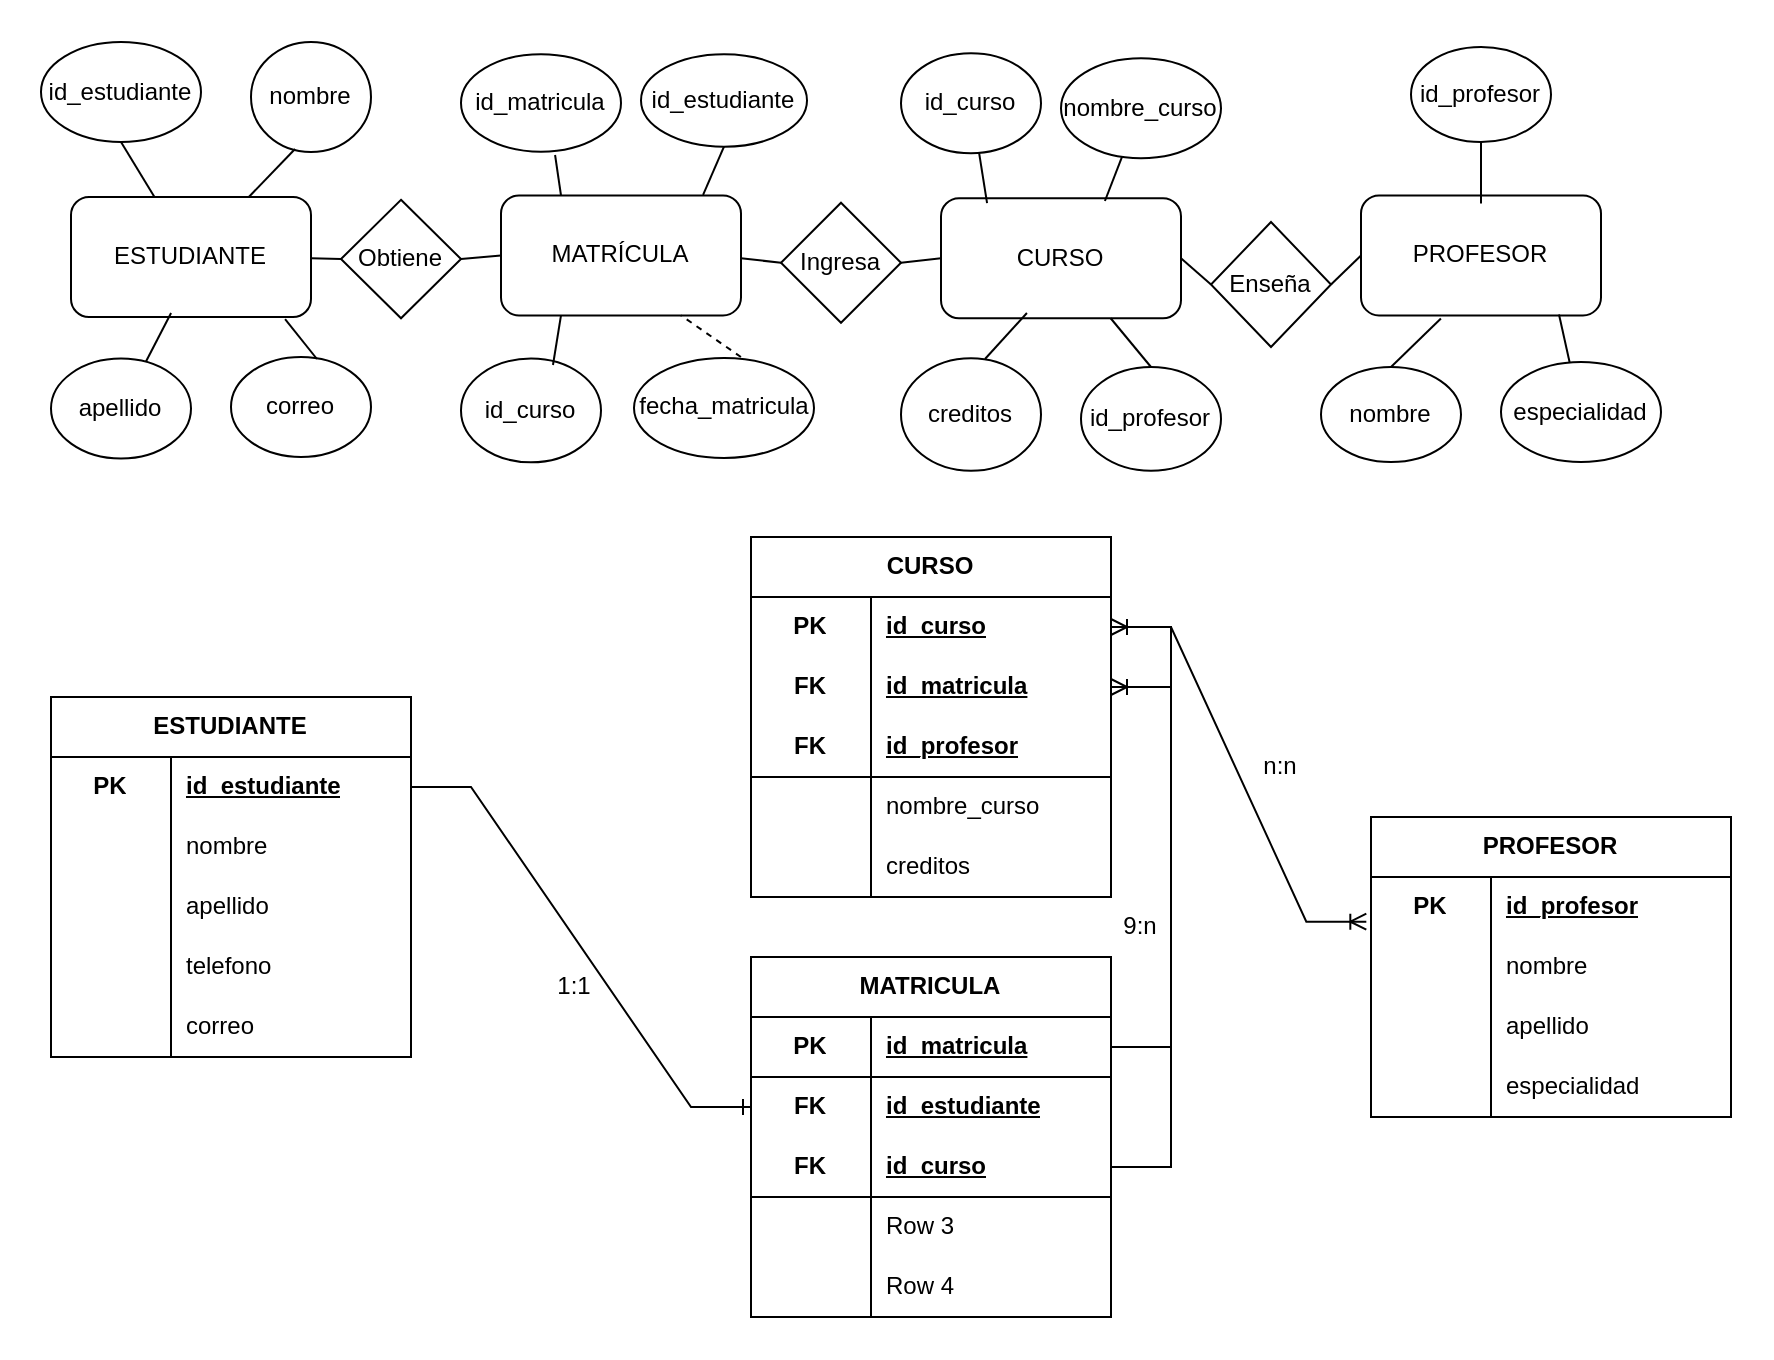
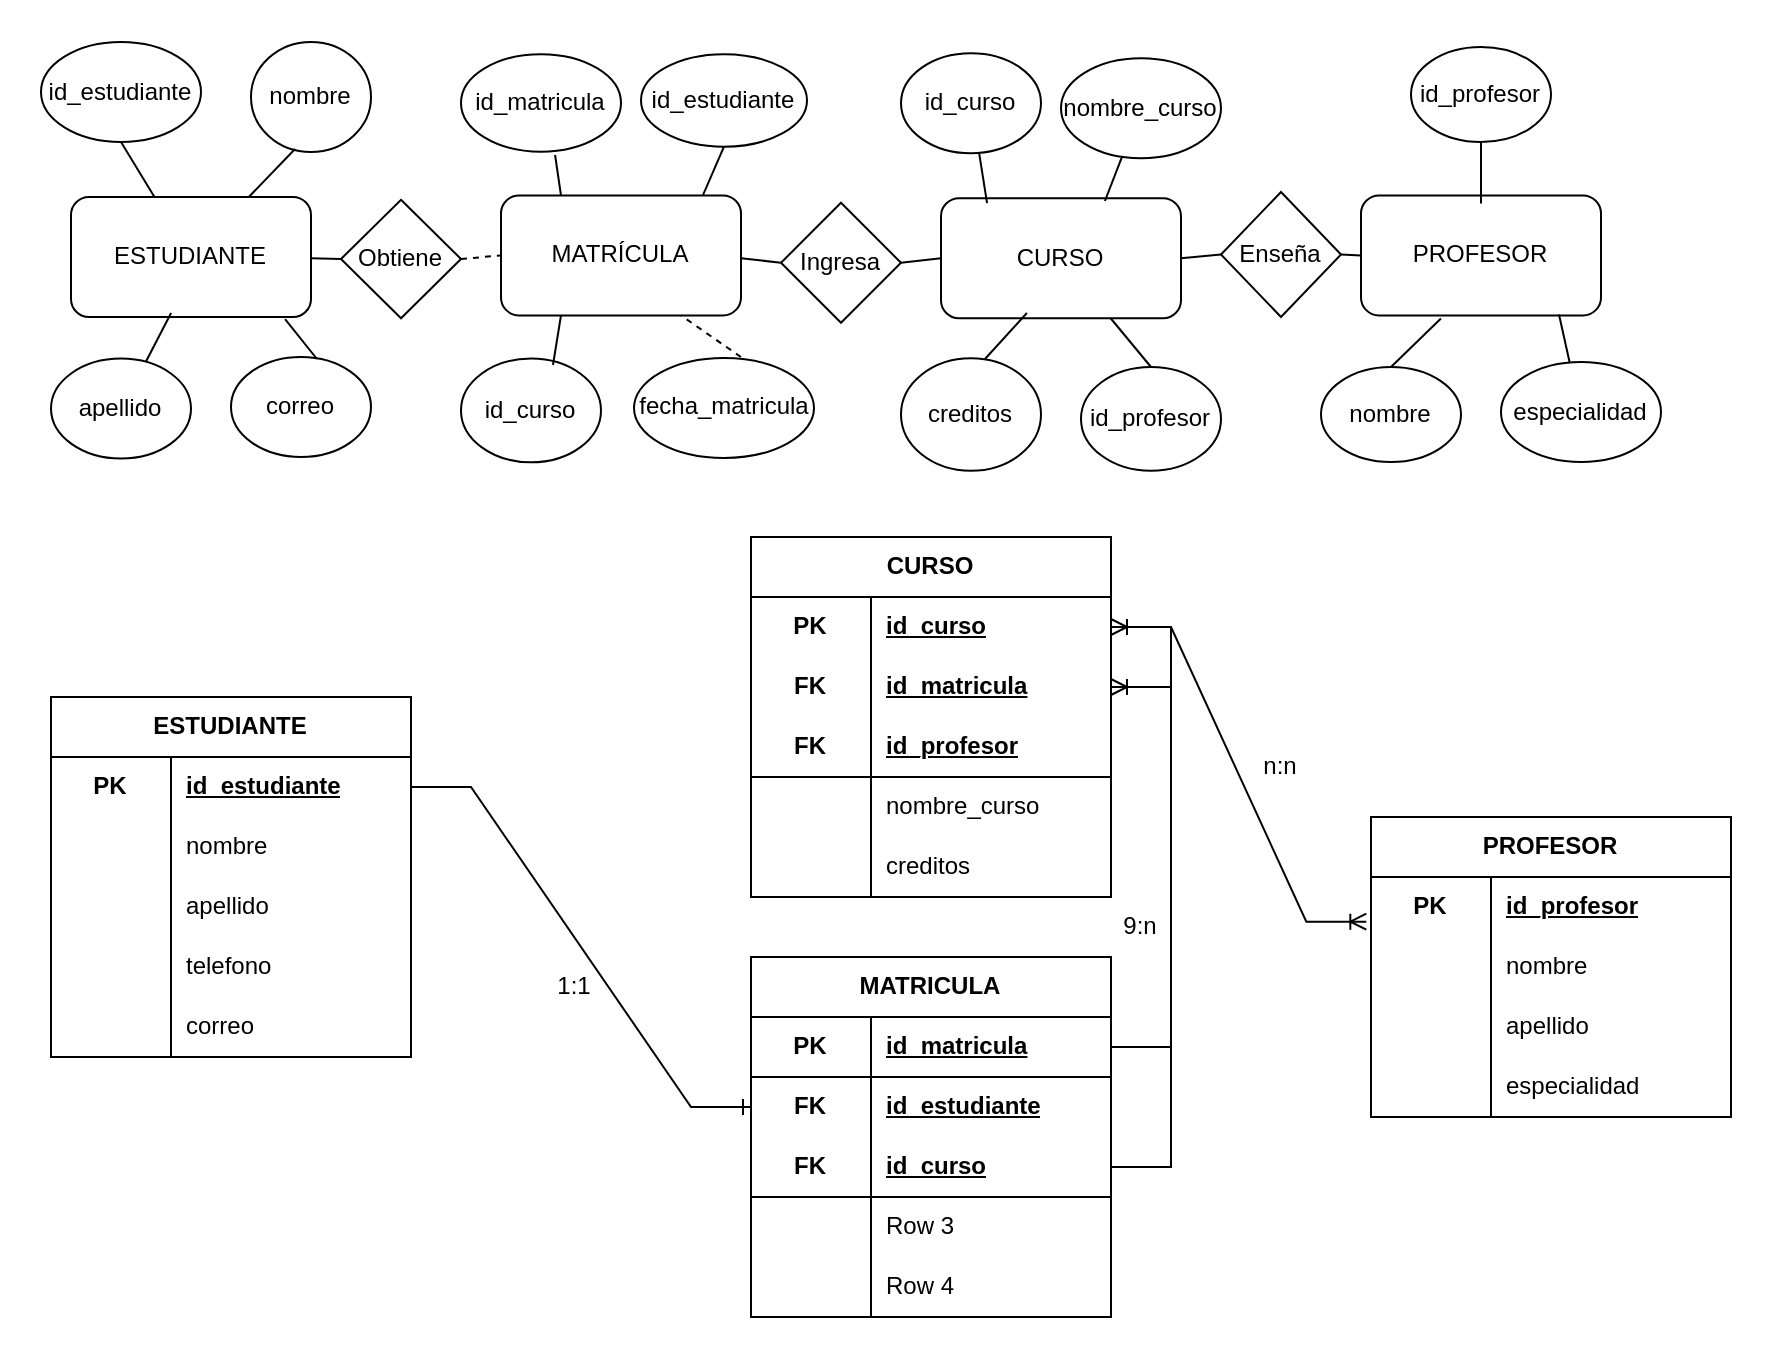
- <mxCell id="40" value="" style="endArrow=none;html=1;rounded=0;exitX=1;exitY=0.5;exitDx=0;exitDy=0;entryX=0;entryY=0.5;entryDx=0;entryDy=0;" parent="1" source="21" target="5" edge="1"><mxGeometry width="50" height="50" relative="1" as="geometry"><mxPoint x="400" y="178" as="sourcePoint" /><mxPoint x="450" y="128" as="targetPoint" /></mxGeometry></mxCell>
+ <mxCell id="40" value="" style="endArrow=none;html=1;rounded=0;exitX=1;exitY=0.5;exitDx=0;exitDy=0;entryX=0;entryY=0.5;entryDx=0;entryDy=0;dashed=1;" parent="1" source="21" target="5" edge="1"><mxGeometry width="50" height="50" relative="1" as="geometry"><mxPoint x="400" y="178" as="sourcePoint" /><mxPoint x="450" y="128" as="targetPoint" /></mxGeometry></mxCell>
- <mxCell id="23" value="Enseña" style="rhombus;whiteSpace=wrap;html=1;" parent="1" vertex="1"><mxGeometry x="605" y="110.5" width="60" height="62.5" as="geometry" /></mxCell>
+ <mxCell id="23" value="Enseña" style="rhombus;whiteSpace=wrap;html=1;" parent="1" vertex="1"><mxGeometry x="610" y="95.5" width="60" height="62.5" as="geometry" /></mxCell>
